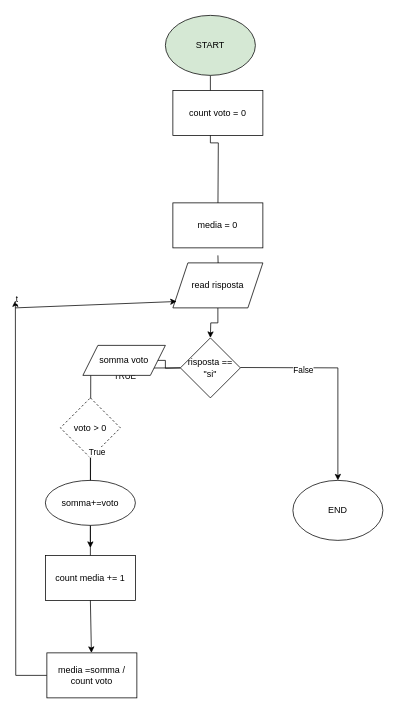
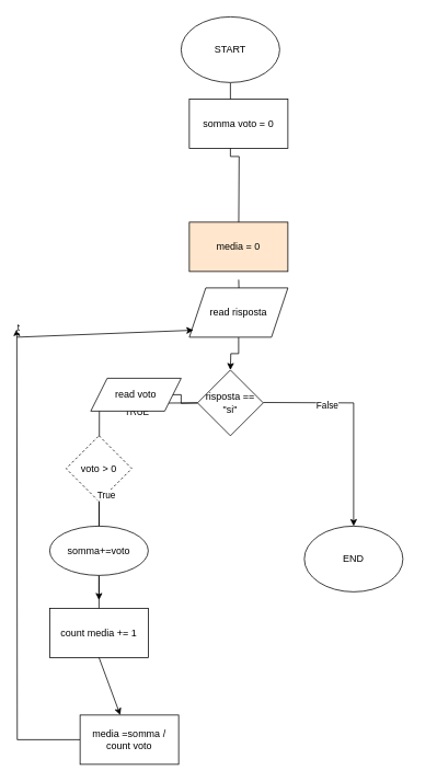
- <mxCell id="3" value="START" style="ellipse;whiteSpace=wrap;html=1;fillColor=#d5e8d4;" vertex="1" parent="1"><mxGeometry x="220" y="20" width="120" height="80" as="geometry" /></mxCell>
+ <mxCell id="3" value="START" style="ellipse;whiteSpace=wrap;html=1;" vertex="1" parent="1"><mxGeometry x="220" y="20" width="120" height="80" as="geometry" /></mxCell>
- <mxCell id="17" value="count voto = 0" style="rounded=0;whiteSpace=wrap;html=1;" vertex="1" parent="1"><mxGeometry x="230" y="120" width="120" height="60" as="geometry" /></mxCell>
+ <mxCell id="17" value="somma voto = 0" style="rounded=0;whiteSpace=wrap;html=1;" vertex="1" parent="1"><mxGeometry x="230" y="120" width="120" height="60" as="geometry" /></mxCell>
- <mxCell id="10" value="media = 0" style="rounded=0;whiteSpace=wrap;html=1;" vertex="1" parent="1"><mxGeometry x="230" y="270" width="120" height="60" as="geometry" /></mxCell>
+ <mxCell id="10" value="media = 0" style="rounded=0;whiteSpace=wrap;html=1;fillColor=#ffe6cc;" vertex="1" parent="1"><mxGeometry x="230" y="270" width="120" height="60" as="geometry" /></mxCell>
- <mxCell id="22" value="somma voto" style="shape=parallelogram;perimeter=parallelogramPerimeter;whiteSpace=wrap;html=1;fixedSize=1;" vertex="1" parent="1"><mxGeometry x="110" y="460" width="110" height="40" as="geometry" /></mxCell>
+ <mxCell id="22" value="read voto" style="shape=parallelogram;perimeter=parallelogramPerimeter;whiteSpace=wrap;html=1;fixedSize=1;" vertex="1" parent="1"><mxGeometry x="110" y="460" width="110" height="40" as="geometry" /></mxCell>
- <mxCell id="18" value="END" style="ellipse;whiteSpace=wrap;html=1;" vertex="1" parent="1"><mxGeometry x="390" y="640" width="120" height="80" as="geometry" /></mxCell>
+ <mxCell id="18" value="END" style="ellipse;whiteSpace=wrap;html=1;" vertex="1" parent="1"><mxGeometry x="370" y="640" width="120" height="80" as="geometry" /></mxCell>
- <mxCell id="13" value="media =somma / count voto " style="whiteSpace=wrap;html=1;" vertex="1" parent="1"><mxGeometry x="62" y="870" width="120" height="60" as="geometry" /></mxCell>
+ <mxCell id="13" value="media =somma / count voto " style="whiteSpace=wrap;html=1;" vertex="1" parent="1"><mxGeometry x="97" y="870" width="120" height="60" as="geometry" /></mxCell>
